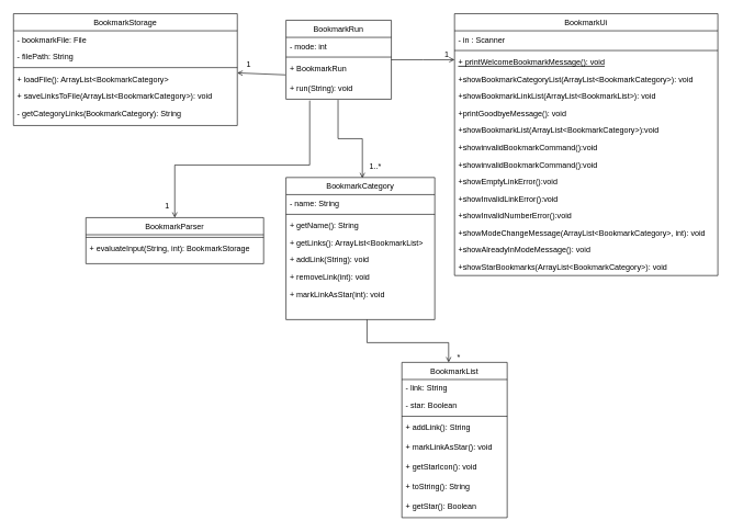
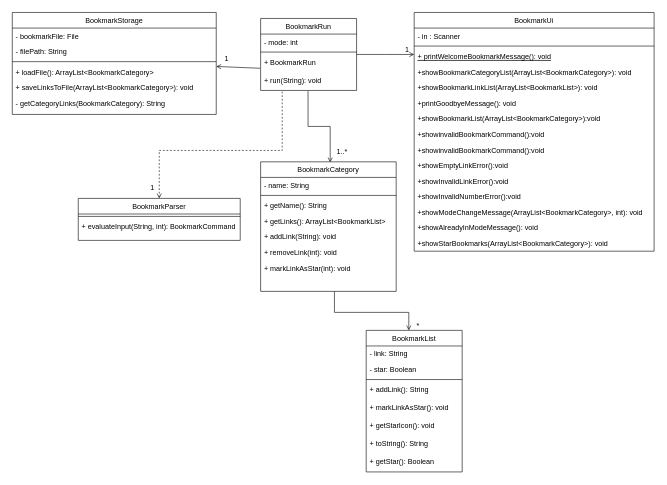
- <mxCell id="13" value="" style="endArrow=open;shadow=0;strokeWidth=1;rounded=0;endFill=1;edgeStyle=elbowEdgeStyle;elbow=vertical;entryX=0.5;entryY=0;entryDx=0;entryDy=0;exitX=0.225;exitY=1.067;exitDx=0;exitDy=0;exitPerimeter=0;" edge="1" parent="1" source="35" target="57"><mxGeometry x="0.5" y="41" relative="1" as="geometry"><mxPoint x="365" y="140" as="sourcePoint" /><mxPoint x="550" y="269.08" as="targetPoint" /><mxPoint x="-40" y="32" as="offset" /><Array as="points"><mxPoint x="350" y="250" /><mxPoint x="300" y="220" /><mxPoint x="340" y="214" /><mxPoint x="350" y="214" /></Array></mxGeometry></mxCell>
+ <mxCell id="13" value="" style="endArrow=open;shadow=0;strokeWidth=1;rounded=0;endFill=1;edgeStyle=elbowEdgeStyle;elbow=vertical;entryX=0.5;entryY=0;entryDx=0;entryDy=0;exitX=0.225;exitY=1.067;exitDx=0;exitDy=0;exitPerimeter=0;dashed=1;" edge="1" parent="1" source="35" target="57"><mxGeometry x="0.5" y="41" relative="1" as="geometry"><mxPoint x="365" y="140" as="sourcePoint" /><mxPoint x="550" y="269.08" as="targetPoint" /><mxPoint x="-40" y="32" as="offset" /><Array as="points"><mxPoint x="350" y="250" /><mxPoint x="300" y="220" /><mxPoint x="340" y="214" /><mxPoint x="350" y="214" /></Array></mxGeometry></mxCell>
- <mxCell id="59" value="+ evaluateInput(String, int): BookmarkStorage " style="text;align=left;verticalAlign=top;spacingLeft=4;spacingRight=4;overflow=hidden;rotatable=0;points=[[0,0.5],[1,0.5]];portConstraint=eastwest;" vertex="1" parent="57"><mxGeometry y="34" width="270" height="26" as="geometry" /></mxCell>
+ <mxCell id="59" value="+ evaluateInput(String, int): BookmarkCommand " style="text;align=left;verticalAlign=top;spacingLeft=4;spacingRight=4;overflow=hidden;rotatable=0;points=[[0,0.5],[1,0.5]];portConstraint=eastwest;" vertex="1" parent="57"><mxGeometry y="34" width="270" height="26" as="geometry" /></mxCell>
